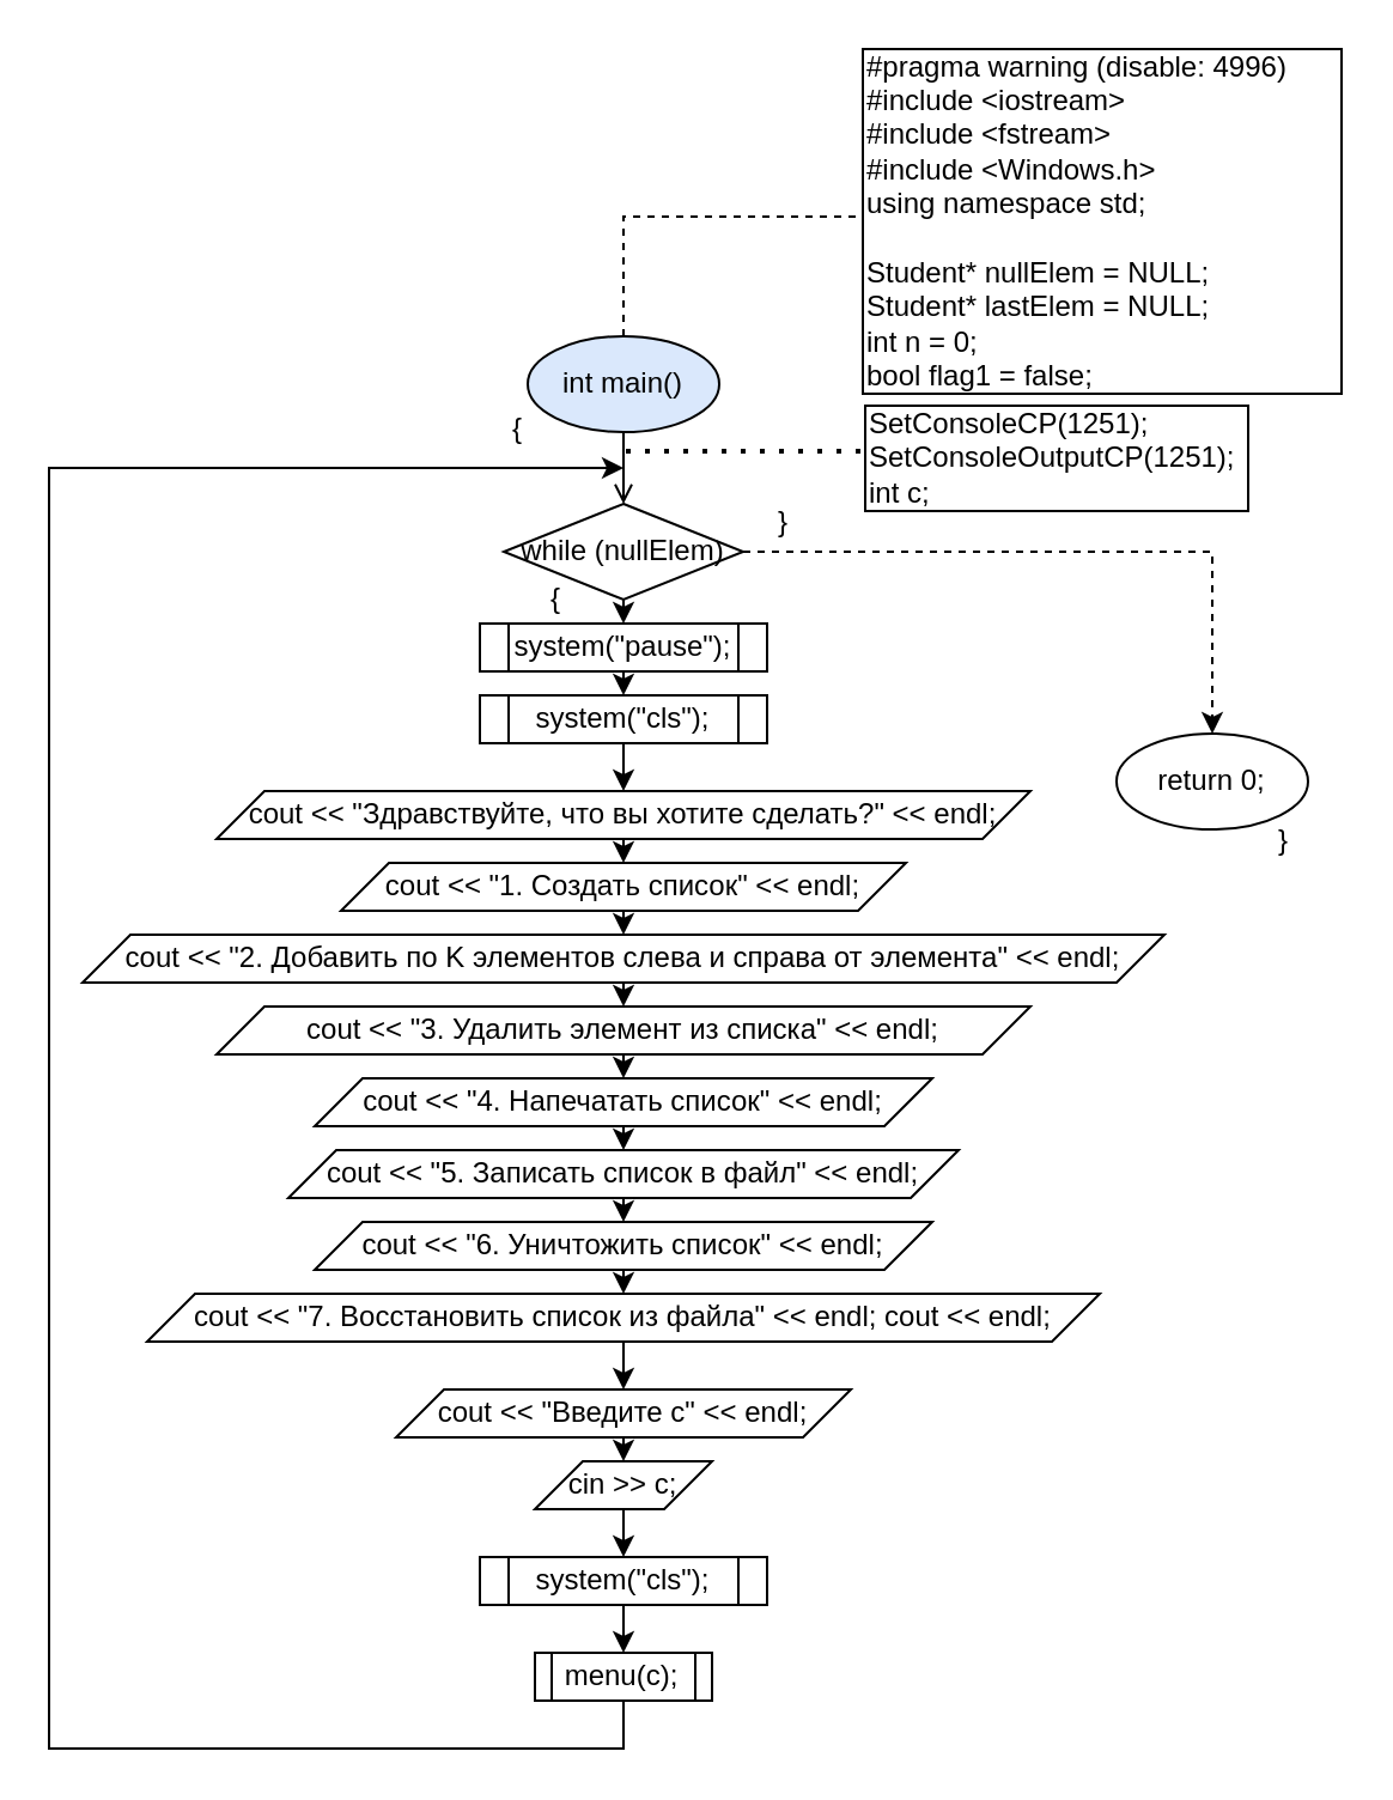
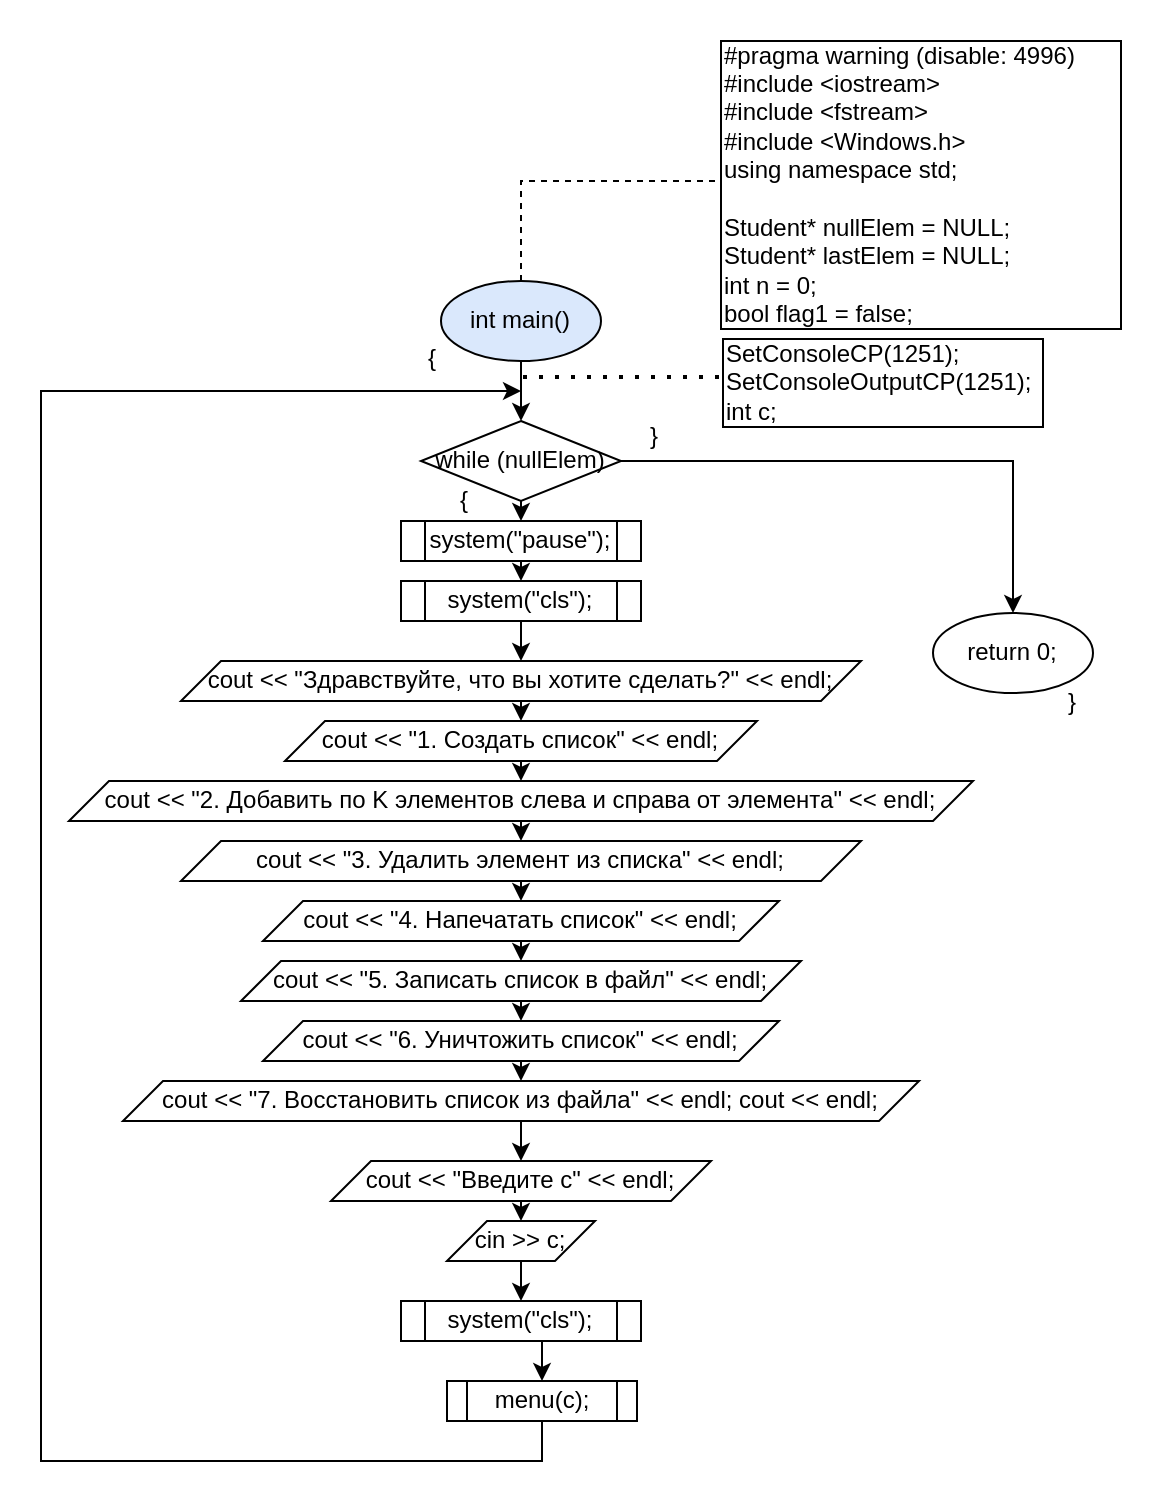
- <mxCell id="3" style="edgeStyle=orthogonalEdgeStyle;rounded=0;orthogonalLoop=1;jettySize=auto;html=1;exitX=0.5;exitY=1;exitDx=0;exitDy=0;entryX=0.5;entryY=0;entryDx=0;entryDy=0;endArrow=open;endFill=1;" parent="1" source="4" target="8" edge="1"><mxGeometry relative="1" as="geometry" /></mxCell>
+ <mxCell id="3" style="edgeStyle=orthogonalEdgeStyle;rounded=0;orthogonalLoop=1;jettySize=auto;html=1;exitX=0.5;exitY=1;exitDx=0;exitDy=0;entryX=0.5;entryY=0;entryDx=0;entryDy=0;endArrow=classic;endFill=1;" parent="1" source="4" target="8" edge="1"><mxGeometry relative="1" as="geometry" /></mxCell>
- <mxCell id="7" style="edgeStyle=orthogonalEdgeStyle;rounded=0;orthogonalLoop=1;jettySize=auto;html=1;exitX=1;exitY=0.5;exitDx=0;exitDy=0;entryX=0.5;entryY=0;entryDx=0;entryDy=0;endArrow=classic;endFill=1;dashed=1;" parent="1" source="8" target="42" edge="1"><mxGeometry relative="1" as="geometry" /></mxCell>
+ <mxCell id="7" style="edgeStyle=orthogonalEdgeStyle;rounded=0;orthogonalLoop=1;jettySize=auto;html=1;exitX=1;exitY=0.5;exitDx=0;exitDy=0;entryX=0.5;entryY=0;entryDx=0;entryDy=0;endArrow=classic;endFill=1;" parent="1" source="8" target="42" edge="1"><mxGeometry relative="1" as="geometry" /></mxCell>
- <mxCell id="38" value="&lt;div&gt;&#09;&#09;menu(c);&lt;/div&gt;" style="shape=process;whiteSpace=wrap;html=1;backgroundOutline=1;" parent="1" vertex="1"><mxGeometry x="223" y="690" width="74" height="20" as="geometry" /></mxCell>
+ <mxCell id="38" value="&lt;div&gt;&#09;&#09;menu(c);&lt;/div&gt;" style="shape=process;whiteSpace=wrap;html=1;backgroundOutline=1;" parent="1" vertex="1"><mxGeometry x="223" y="690" width="95" height="20" as="geometry" /></mxCell>
